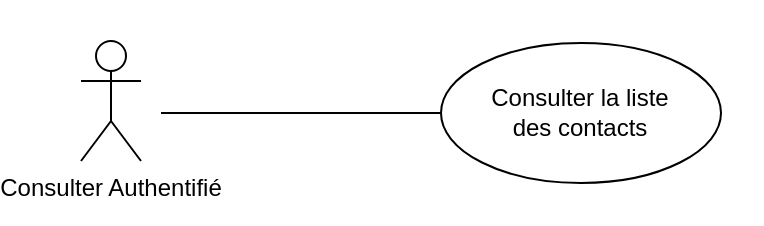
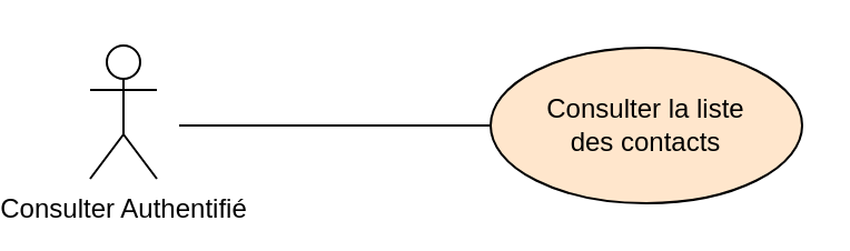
- <mxCell id="4" value="&lt;span style=&quot;text-wrap-mode: nowrap;&quot;&gt;Consulter la liste&lt;/span&gt;&lt;div&gt;&lt;span style=&quot;text-wrap-mode: nowrap;&quot;&gt;des contacts&lt;/span&gt;&lt;/div&gt;" style="ellipse;whiteSpace=wrap;html=1;" vertex="1" parent="1"><mxGeometry x="200" y="21" width="140" height="70" as="geometry" /></mxCell>
+ <mxCell id="4" value="&lt;span style=&quot;text-wrap-mode: nowrap;&quot;&gt;Consulter la liste&lt;/span&gt;&lt;div&gt;&lt;span style=&quot;text-wrap-mode: nowrap;&quot;&gt;des contacts&lt;/span&gt;&lt;/div&gt;" style="ellipse;whiteSpace=wrap;html=1;fillColor=#ffe6cc;" vertex="1" parent="1"><mxGeometry x="200" y="21" width="140" height="70" as="geometry" /></mxCell>
